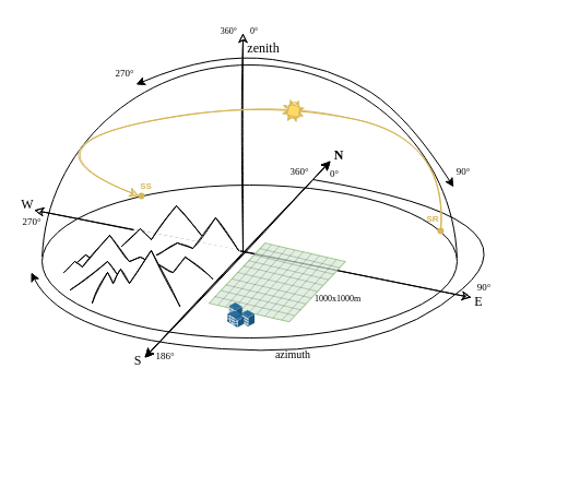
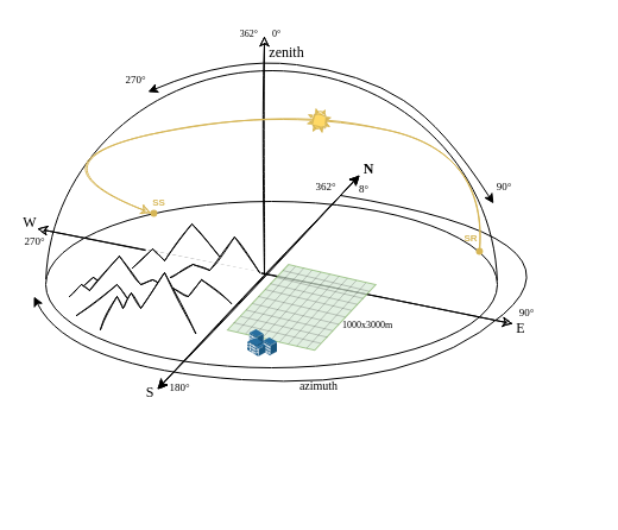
- <mxCell id="16" value="360&lt;font style=&quot;font-size: 8px&quot;&gt;&lt;span id=&quot;degree-symbol&quot; class=&quot;font3&quot; style=&quot;font-size: 8px&quot;&gt;°&lt;/span&gt;&lt;/font&gt; &amp;nbsp; &amp;nbsp;&amp;nbsp; &lt;font style=&quot;font-size: 8px&quot;&gt;0&lt;span id=&quot;degree-symbol&quot; class=&quot;font3&quot; style=&quot;font-size: 8px&quot;&gt;°&lt;/span&gt;&lt;/font&gt;" style="text;html=1;strokeColor=none;fillColor=none;align=center;verticalAlign=middle;whiteSpace=wrap;rounded=0;sketch=0;fontFamily=Times New Roman;fontSize=8;" parent="1" vertex="1"><mxGeometry x="199" y="20" width="40" height="16" as="geometry" /></mxCell>
+ <mxCell id="16" value="362&lt;font style=&quot;font-size: 8px&quot;&gt;&lt;span id=&quot;degree-symbol&quot; class=&quot;font3&quot; style=&quot;font-size: 8px&quot;&gt;°&lt;/span&gt;&lt;/font&gt; &amp;nbsp; &amp;nbsp;&amp;nbsp; &lt;font style=&quot;font-size: 8px&quot;&gt;0&lt;span id=&quot;degree-symbol&quot; class=&quot;font3&quot; style=&quot;font-size: 8px&quot;&gt;°&lt;/span&gt;&lt;/font&gt;" style="text;html=1;strokeColor=none;fillColor=none;align=center;verticalAlign=middle;whiteSpace=wrap;rounded=0;sketch=0;fontFamily=Times New Roman;fontSize=8;" parent="1" vertex="1"><mxGeometry x="199" y="20" width="40" height="16" as="geometry" /></mxCell>
- <mxCell id="45" value="360&lt;span id=&quot;degree-symbol&quot; class=&quot;font3&quot; style=&quot;font-size: 9px&quot;&gt;°&lt;/span&gt;" style="text;html=1;strokeColor=none;fillColor=none;align=center;verticalAlign=middle;whiteSpace=wrap;rounded=0;sketch=0;fontFamily=Times New Roman;fontSize=9;" parent="1" vertex="1"><mxGeometry x="268" y="149" width="12" height="16" as="geometry" /></mxCell>
+ <mxCell id="45" value="362&lt;span id=&quot;degree-symbol&quot; class=&quot;font3&quot; style=&quot;font-size: 9px&quot;&gt;°&lt;/span&gt;" style="text;html=1;strokeColor=none;fillColor=none;align=center;verticalAlign=middle;whiteSpace=wrap;rounded=0;sketch=0;fontFamily=Times New Roman;fontSize=9;" parent="1" vertex="1"><mxGeometry x="268" y="149" width="12" height="16" as="geometry" /></mxCell>
- <mxCell id="19" value="0&lt;span id=&quot;degree-symbol&quot; class=&quot;font3&quot; style=&quot;font-size: 9px;&quot;&gt;°&lt;/span&gt;" style="text;html=1;strokeColor=none;fillColor=none;align=center;verticalAlign=middle;whiteSpace=wrap;rounded=0;sketch=0;fontFamily=Times New Roman;fontSize=9;" parent="1" vertex="1"><mxGeometry x="300" y="151" width="12" height="16" as="geometry" /></mxCell>
+ <mxCell id="19" value="8&lt;span id=&quot;degree-symbol&quot; class=&quot;font3&quot; style=&quot;font-size: 9px;&quot;&gt;°&lt;/span&gt;" style="text;html=1;strokeColor=none;fillColor=none;align=center;verticalAlign=middle;whiteSpace=wrap;rounded=0;sketch=0;fontFamily=Times New Roman;fontSize=9;" parent="1" vertex="1"><mxGeometry x="300" y="151" width="12" height="16" as="geometry" /></mxCell>
- <mxCell id="26" value="1000x1000m" style="text;html=1;strokeColor=none;fillColor=none;align=center;verticalAlign=middle;whiteSpace=wrap;rounded=0;sketch=0;fontFamily=Times New Roman;fontSize=8;" parent="1" vertex="1"><mxGeometry x="289" y="268" width="40" height="10" as="geometry" /></mxCell>
+ <mxCell id="26" value="1000x3000m" style="text;html=1;strokeColor=none;fillColor=none;align=center;verticalAlign=middle;whiteSpace=wrap;rounded=0;sketch=0;fontFamily=Times New Roman;fontSize=8;" parent="1" vertex="1"><mxGeometry x="289" y="268" width="40" height="10" as="geometry" /></mxCell>
- <mxCell id="21" value="186&lt;span id=&quot;degree-symbol&quot; class=&quot;font3&quot; style=&quot;font-size: 9px&quot;&gt;°&lt;/span&gt;" style="text;html=1;strokeColor=none;fillColor=none;align=center;verticalAlign=middle;whiteSpace=wrap;rounded=0;sketch=0;fontFamily=Times New Roman;fontSize=9;" parent="1" vertex="1"><mxGeometry x="145" y="318" width="12" height="16" as="geometry" /></mxCell>
+ <mxCell id="21" value="180&lt;span id=&quot;degree-symbol&quot; class=&quot;font3&quot; style=&quot;font-size: 9px&quot;&gt;°&lt;/span&gt;" style="text;html=1;strokeColor=none;fillColor=none;align=center;verticalAlign=middle;whiteSpace=wrap;rounded=0;sketch=0;fontFamily=Times New Roman;fontSize=9;" parent="1" vertex="1"><mxGeometry x="145" y="318" width="12" height="16" as="geometry" /></mxCell>
